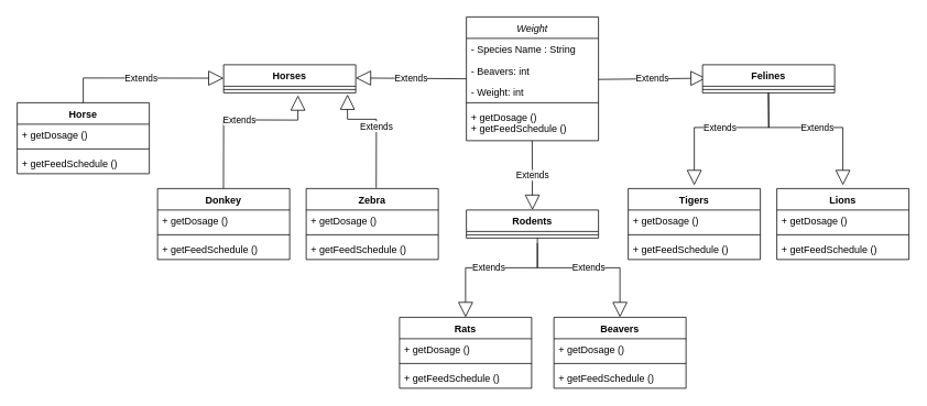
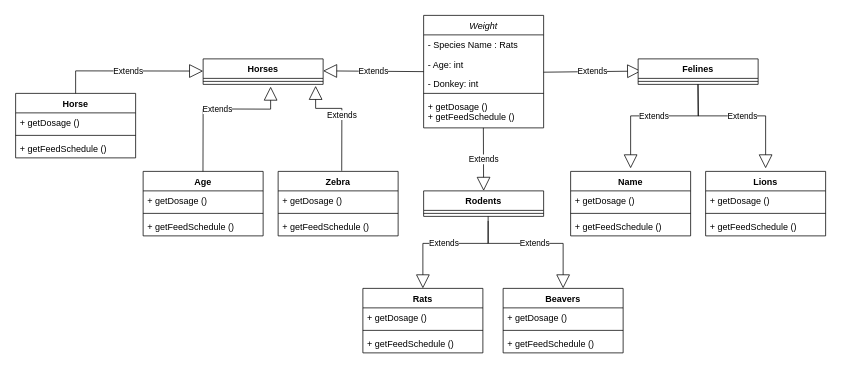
- <mxCell id="3" value="- Species Name : String" style="text;align=left;verticalAlign=top;spacingLeft=4;spacingRight=4;overflow=hidden;rotatable=0;points=[[0,0.5],[1,0.5]];portConstraint=eastwest;" parent="2" vertex="1"><mxGeometry y="26" width="160" height="26" as="geometry" /></mxCell>
+ <mxCell id="3" value="- Species Name : Rats" style="text;align=left;verticalAlign=top;spacingLeft=4;spacingRight=4;overflow=hidden;rotatable=0;points=[[0,0.5],[1,0.5]];portConstraint=eastwest;" parent="2" vertex="1"><mxGeometry y="26" width="160" height="26" as="geometry" /></mxCell>
- <mxCell id="4" value="- Beavers: int" style="text;align=left;verticalAlign=top;spacingLeft=4;spacingRight=4;overflow=hidden;rotatable=0;points=[[0,0.5],[1,0.5]];portConstraint=eastwest;rounded=0;shadow=0;html=0;" parent="2" vertex="1"><mxGeometry y="52" width="160" height="26" as="geometry" /></mxCell>
+ <mxCell id="4" value="- Age: int" style="text;align=left;verticalAlign=top;spacingLeft=4;spacingRight=4;overflow=hidden;rotatable=0;points=[[0,0.5],[1,0.5]];portConstraint=eastwest;rounded=0;shadow=0;html=0;" parent="2" vertex="1"><mxGeometry y="52" width="160" height="26" as="geometry" /></mxCell>
- <mxCell id="5" value="- Weight: int" style="text;align=left;verticalAlign=top;spacingLeft=4;spacingRight=4;overflow=hidden;rotatable=0;points=[[0,0.5],[1,0.5]];portConstraint=eastwest;rounded=0;shadow=0;html=0;" parent="2" vertex="1"><mxGeometry y="78" width="160" height="22" as="geometry" /></mxCell>
+ <mxCell id="5" value="- Donkey: int" style="text;align=left;verticalAlign=top;spacingLeft=4;spacingRight=4;overflow=hidden;rotatable=0;points=[[0,0.5],[1,0.5]];portConstraint=eastwest;rounded=0;shadow=0;html=0;" parent="2" vertex="1"><mxGeometry y="78" width="160" height="22" as="geometry" /></mxCell>
- <mxCell id="25" value="Donkey" style="swimlane;fontStyle=1;align=center;verticalAlign=top;childLayout=stackLayout;horizontal=1;startSize=26;horizontalStack=0;resizeParent=1;resizeParentMax=0;resizeLast=0;collapsible=1;marginBottom=0;" vertex="1" parent="1"><mxGeometry x="190" y="228" width="160" height="86" as="geometry" /></mxCell>
+ <mxCell id="25" value="Age" style="swimlane;fontStyle=1;align=center;verticalAlign=top;childLayout=stackLayout;horizontal=1;startSize=26;horizontalStack=0;resizeParent=1;resizeParentMax=0;resizeLast=0;collapsible=1;marginBottom=0;" vertex="1" parent="1"><mxGeometry x="190" y="228" width="160" height="86" as="geometry" /></mxCell>
- <mxCell id="29" value="Tigers" style="swimlane;fontStyle=1;align=center;verticalAlign=top;childLayout=stackLayout;horizontal=1;startSize=26;horizontalStack=0;resizeParent=1;resizeParentMax=0;resizeLast=0;collapsible=1;marginBottom=0;" vertex="1" parent="1"><mxGeometry x="760" y="228" width="160" height="86" as="geometry" /></mxCell>
+ <mxCell id="29" value="Name" style="swimlane;fontStyle=1;align=center;verticalAlign=top;childLayout=stackLayout;horizontal=1;startSize=26;horizontalStack=0;resizeParent=1;resizeParentMax=0;resizeLast=0;collapsible=1;marginBottom=0;" vertex="1" parent="1"><mxGeometry x="760" y="228" width="160" height="86" as="geometry" /></mxCell>
